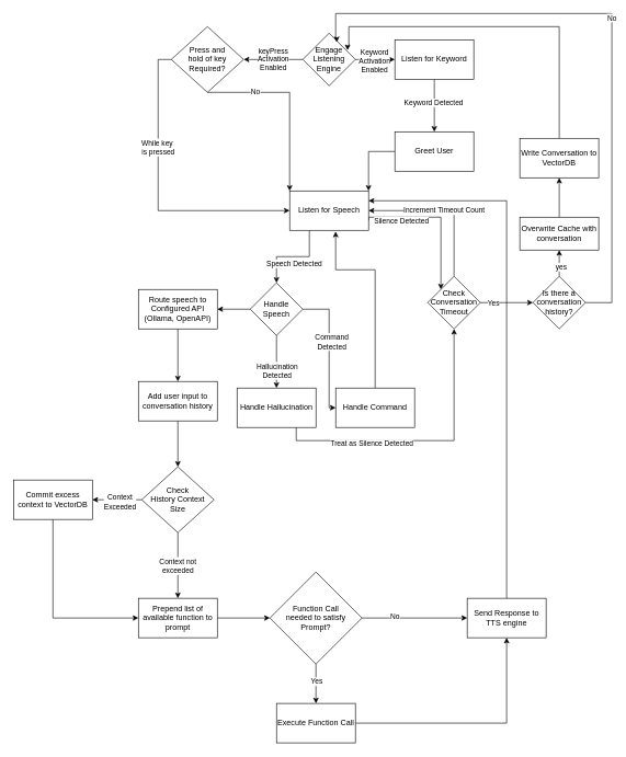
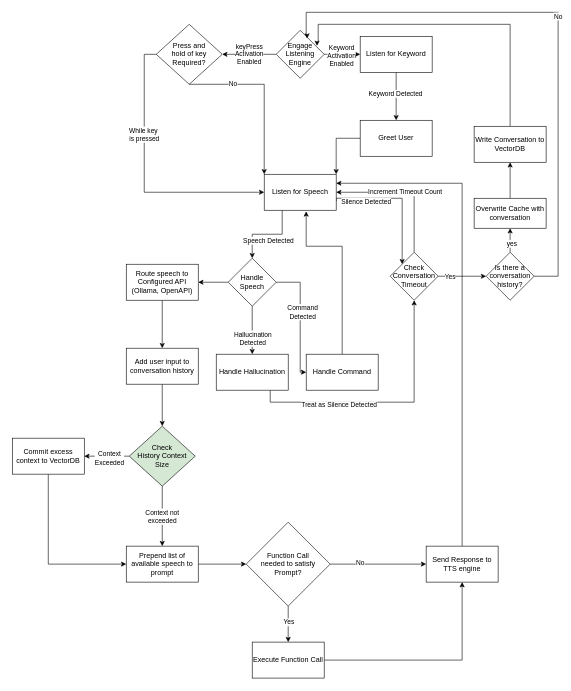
- <mxCell id="44" value="Check &lt;br&gt;History Context Size" style="rhombus;whiteSpace=wrap;html=1;rounded=0;" parent="1" vertex="1"><mxGeometry x="215" y="710" width="110" height="100" as="geometry" /></mxCell>
+ <mxCell id="44" value="Check &lt;br&gt;History Context Size" style="rhombus;whiteSpace=wrap;html=1;rounded=0;fillColor=#d5e8d4;" parent="1" vertex="1"><mxGeometry x="215" y="710" width="110" height="100" as="geometry" /></mxCell>
- <mxCell id="56" value="Prepend list of available function to prompt" style="whiteSpace=wrap;html=1;rounded=0;" parent="1" vertex="1"><mxGeometry x="210" y="910" width="120" height="60" as="geometry" /></mxCell>
+ <mxCell id="56" value="Prepend list of available speech to prompt" style="whiteSpace=wrap;html=1;rounded=0;" parent="1" vertex="1"><mxGeometry x="210" y="910" width="120" height="60" as="geometry" /></mxCell>
